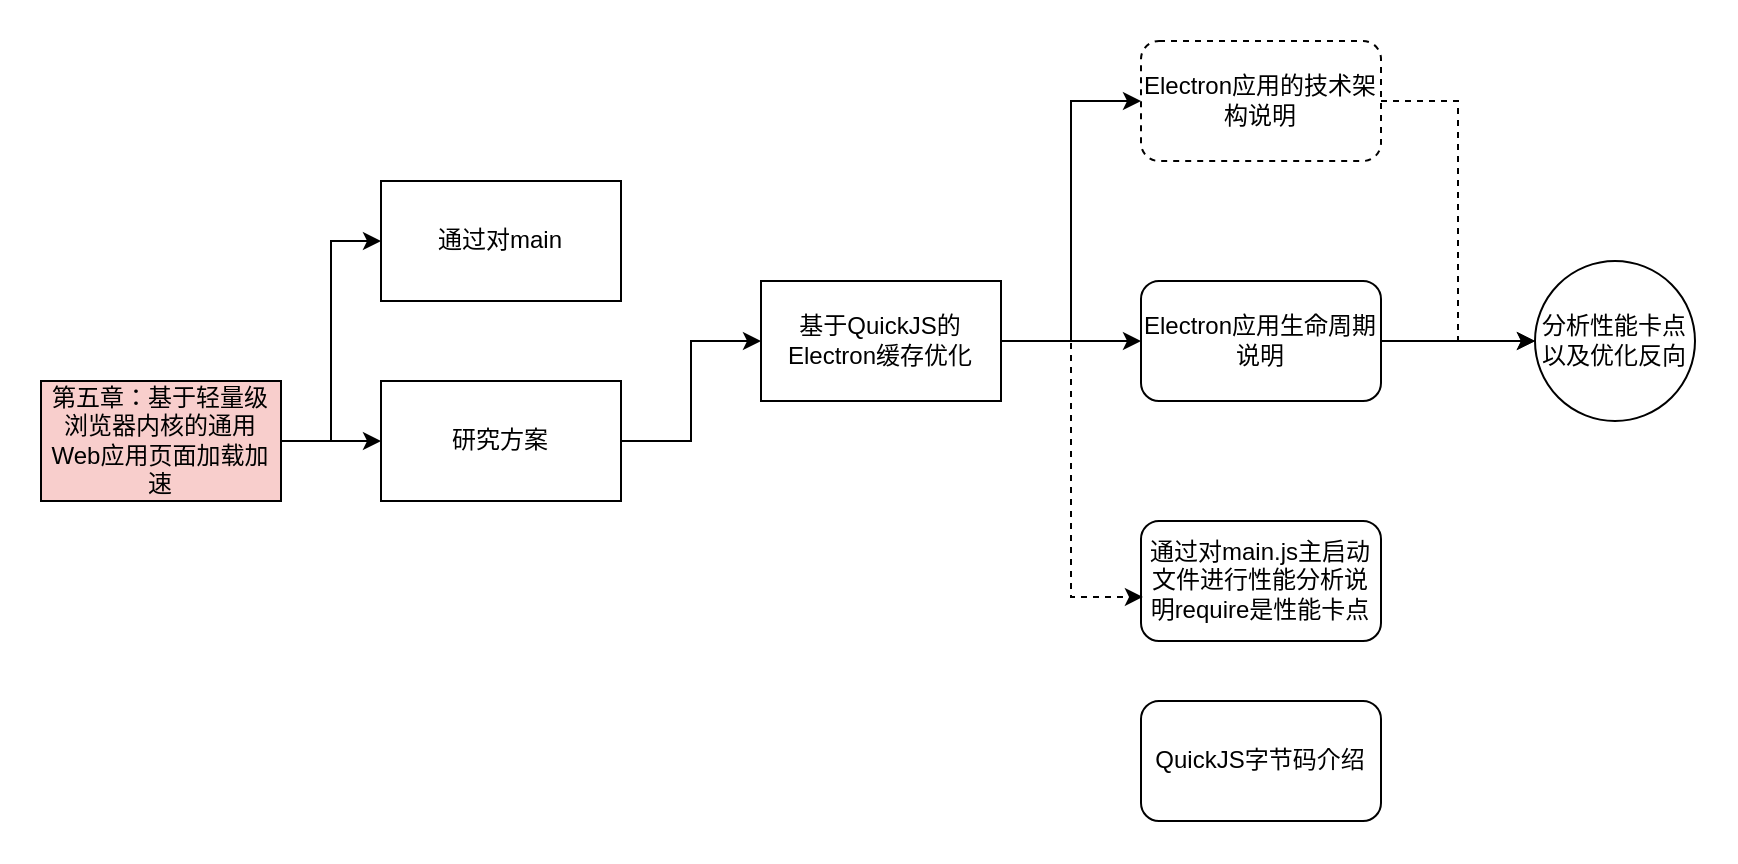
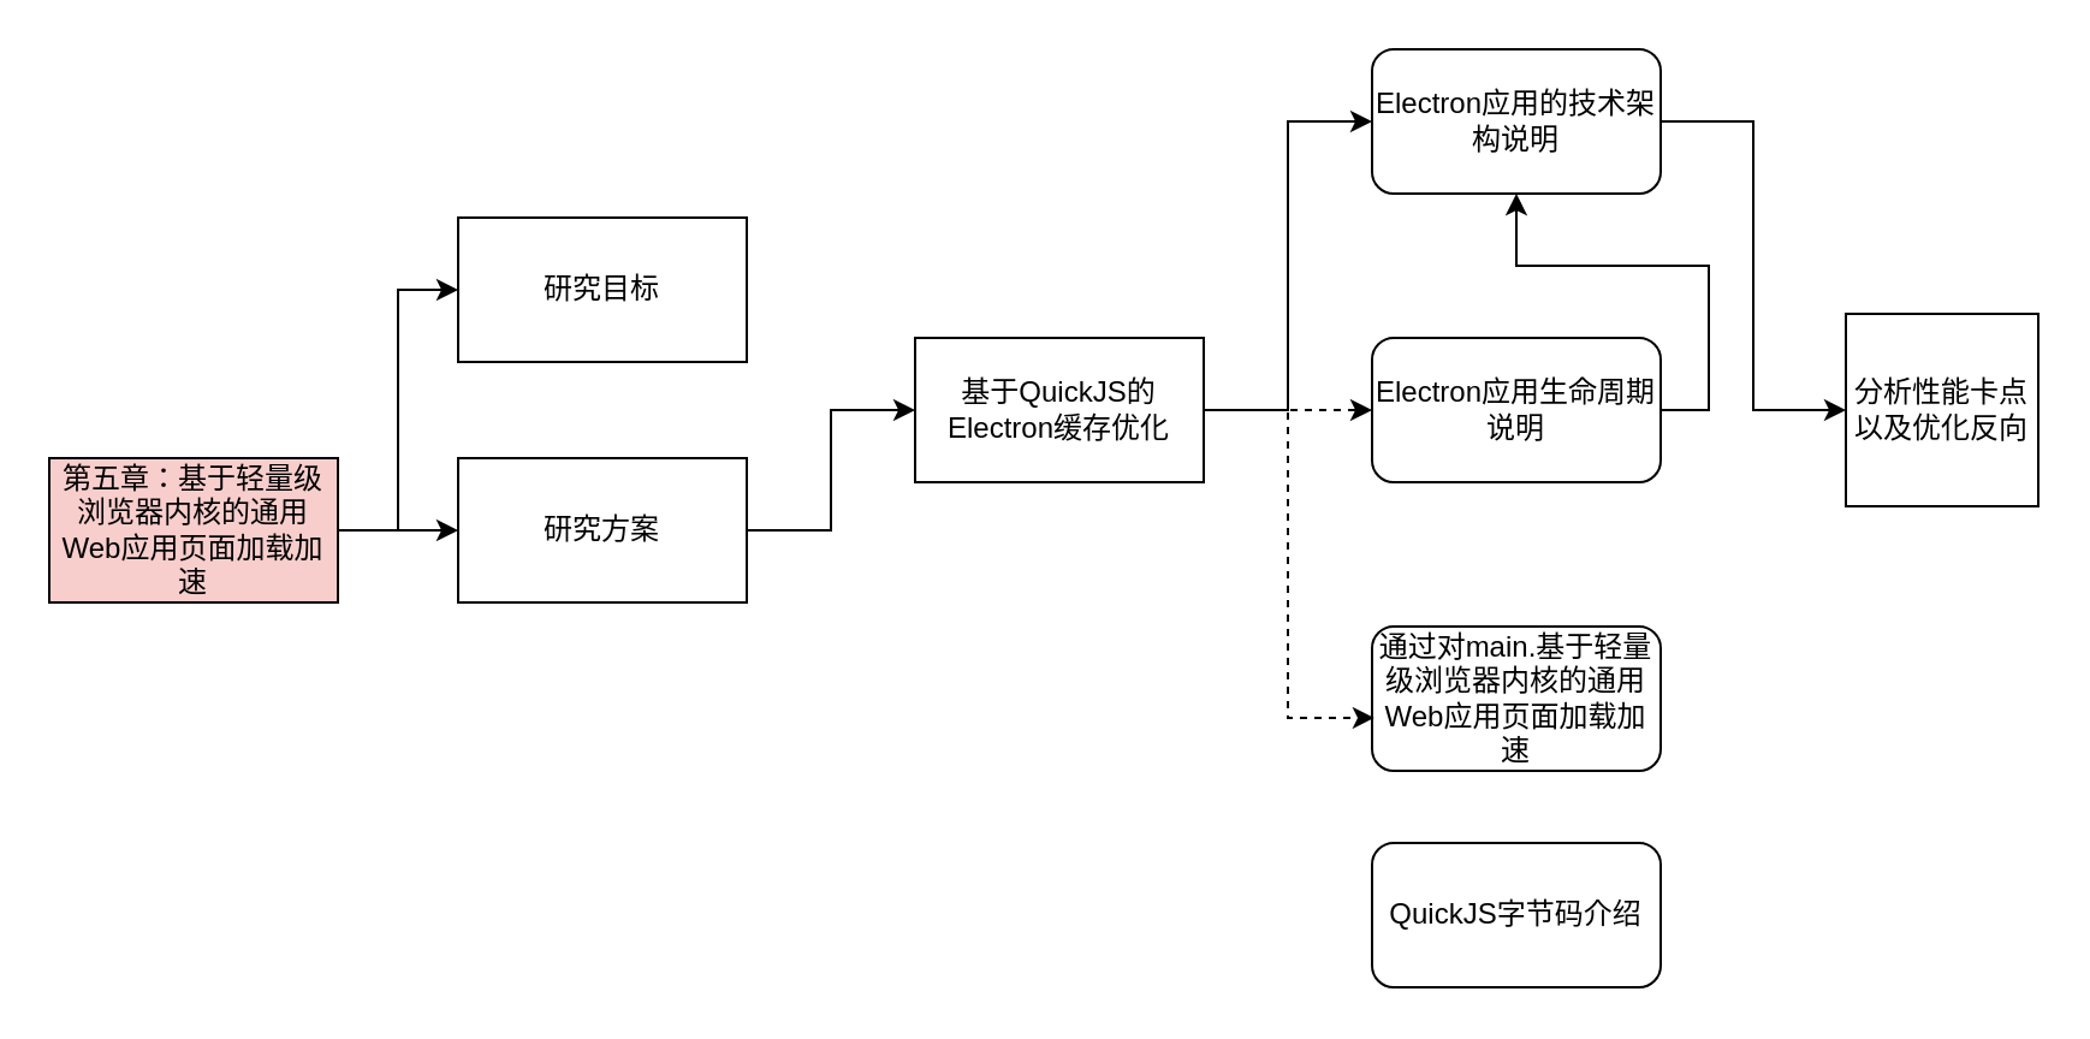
- <mxCell id="13" value="Electron应用的技术架构说明" style="rounded=1;whiteSpace=wrap;html=1;dashed=1;" vertex="1" parent="1"><mxGeometry x="570" y="20" width="120" height="60" as="geometry" /></mxCell>
+ <mxCell id="13" value="Electron应用的技术架构说明" style="rounded=1;whiteSpace=wrap;html=1;" vertex="1" parent="1"><mxGeometry x="570" y="20" width="120" height="60" as="geometry" /></mxCell>
- <mxCell id="12" style="edgeStyle=orthogonalEdgeStyle;rounded=0;orthogonalLoop=1;jettySize=auto;html=1;entryX=0;entryY=0.5;entryDx=0;entryDy=0;dashed=1;" edge="1" parent="1" source="13" target="11"><mxGeometry relative="1" as="geometry" /></mxCell>
+ <mxCell id="12" style="edgeStyle=orthogonalEdgeStyle;rounded=0;orthogonalLoop=1;jettySize=auto;html=1;entryX=0;entryY=0.5;entryDx=0;entryDy=0;" edge="1" parent="1" source="13" target="11"><mxGeometry relative="1" as="geometry" /></mxCell>
- <mxCell id="5" value="通过对main" style="rounded=0;whiteSpace=wrap;html=1;" parent="1" vertex="1"><mxGeometry x="190" y="90" width="120" height="60" as="geometry" /></mxCell>
+ <mxCell id="5" value="研究目标" style="rounded=0;whiteSpace=wrap;html=1;" parent="1" vertex="1"><mxGeometry x="190" y="90" width="120" height="60" as="geometry" /></mxCell>
- <mxCell id="9" style="edgeStyle=orthogonalEdgeStyle;rounded=0;orthogonalLoop=1;jettySize=auto;html=1;" edge="1" parent="1" source="10" target="15"><mxGeometry relative="1" as="geometry" /></mxCell>
+ <mxCell id="9" style="edgeStyle=orthogonalEdgeStyle;rounded=0;orthogonalLoop=1;jettySize=auto;html=1;dashed=1;" edge="1" parent="1" source="10" target="15"><mxGeometry relative="1" as="geometry" /></mxCell>
- <mxCell id="14" style="edgeStyle=orthogonalEdgeStyle;rounded=0;orthogonalLoop=1;jettySize=auto;html=1;exitX=1;exitY=0.5;exitDx=0;exitDy=0;" edge="1" parent="1" source="15" target="11"><mxGeometry relative="1" as="geometry" /></mxCell>
+ <mxCell id="14" style="edgeStyle=orthogonalEdgeStyle;rounded=0;orthogonalLoop=1;jettySize=auto;html=1;exitX=1;exitY=0.5;exitDx=0;exitDy=0;" edge="1" parent="1" source="15" target="13"><mxGeometry relative="1" as="geometry" /></mxCell>
- <mxCell id="11" value="分析性能卡点以及优化反向" style="ellipse;whiteSpace=wrap;html=1;aspect=fixed;" parent="1" vertex="1"><mxGeometry x="767" y="130" width="80" height="80" as="geometry" /></mxCell>
+ <mxCell id="11" value="分析性能卡点以及优化反向" style="whiteSpace=wrap;html=1;aspect=fixed;rounded=0;" parent="1" vertex="1"><mxGeometry x="767" y="130" width="80" height="80" as="geometry" /></mxCell>
- <mxCell id="16" value="通过对main.js主启动文件进行性能分析说明require是性能卡点" style="rounded=1;whiteSpace=wrap;html=1;" vertex="1" parent="1"><mxGeometry x="570" y="260" width="120" height="60" as="geometry" /></mxCell>
+ <mxCell id="16" value="通过对main.基于轻量级浏览器内核的通用Web应用页面加载加速" style="rounded=1;whiteSpace=wrap;html=1;" vertex="1" parent="1"><mxGeometry x="570" y="260" width="120" height="60" as="geometry" /></mxCell>
